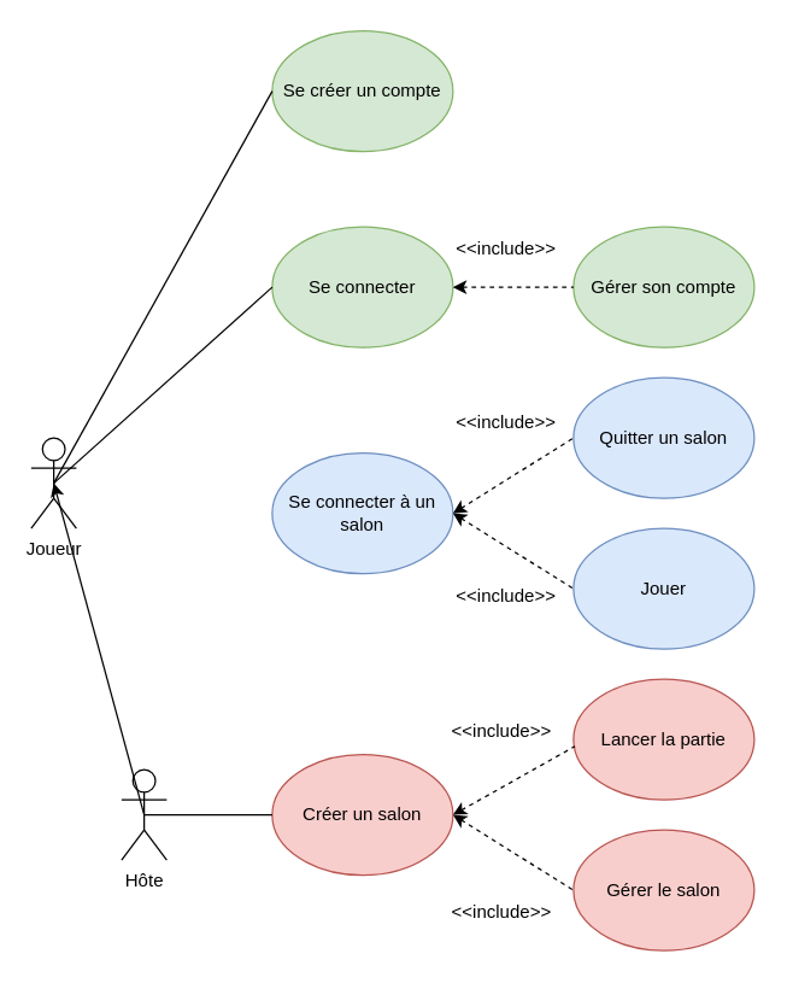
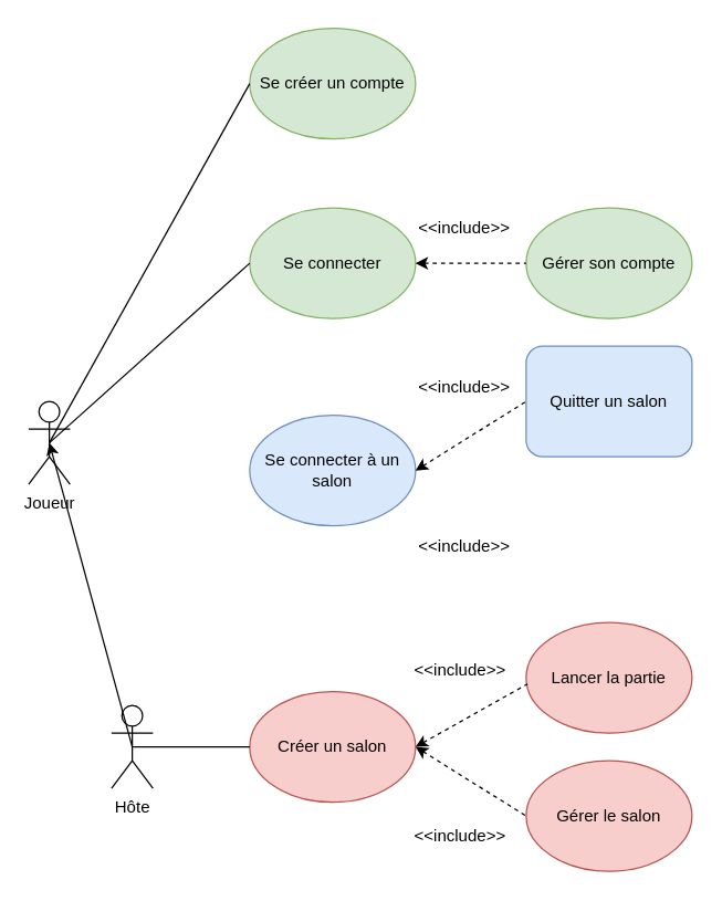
- <mxCell id="8" value="Quitter un salon" style="ellipse;whiteSpace=wrap;html=1;fillColor=#dae8fc;strokeColor=#6c8ebf;" parent="1" vertex="1"><mxGeometry x="380" y="250" width="120" height="80" as="geometry" /></mxCell>
+ <mxCell id="8" value="Quitter un salon" style="whiteSpace=wrap;html=1;fillColor=#dae8fc;strokeColor=#6c8ebf;rounded=1;" parent="1" vertex="1"><mxGeometry x="380" y="250" width="120" height="80" as="geometry" /></mxCell>
- <mxCell id="24" value="" style="endArrow=none;html=1;rounded=0;exitX=1;exitY=0.5;exitDx=0;exitDy=0;entryX=0;entryY=0.5;entryDx=0;entryDy=0;startArrow=classic;startFill=1;dashed=1;endFill=0;" edge="1" parent="1" source="3" target="17"><mxGeometry width="50" height="50" relative="1" as="geometry"><mxPoint x="310" y="365" as="sourcePoint" /><mxPoint x="390" y="315" as="targetPoint" /></mxGeometry></mxCell>
- <mxCell id="17" value="Jouer" style="ellipse;whiteSpace=wrap;html=1;fillColor=#dae8fc;strokeColor=#6c8ebf;" parent="1" vertex="1"><mxGeometry x="380" y="350" width="120" height="80" as="geometry" /></mxCell>
